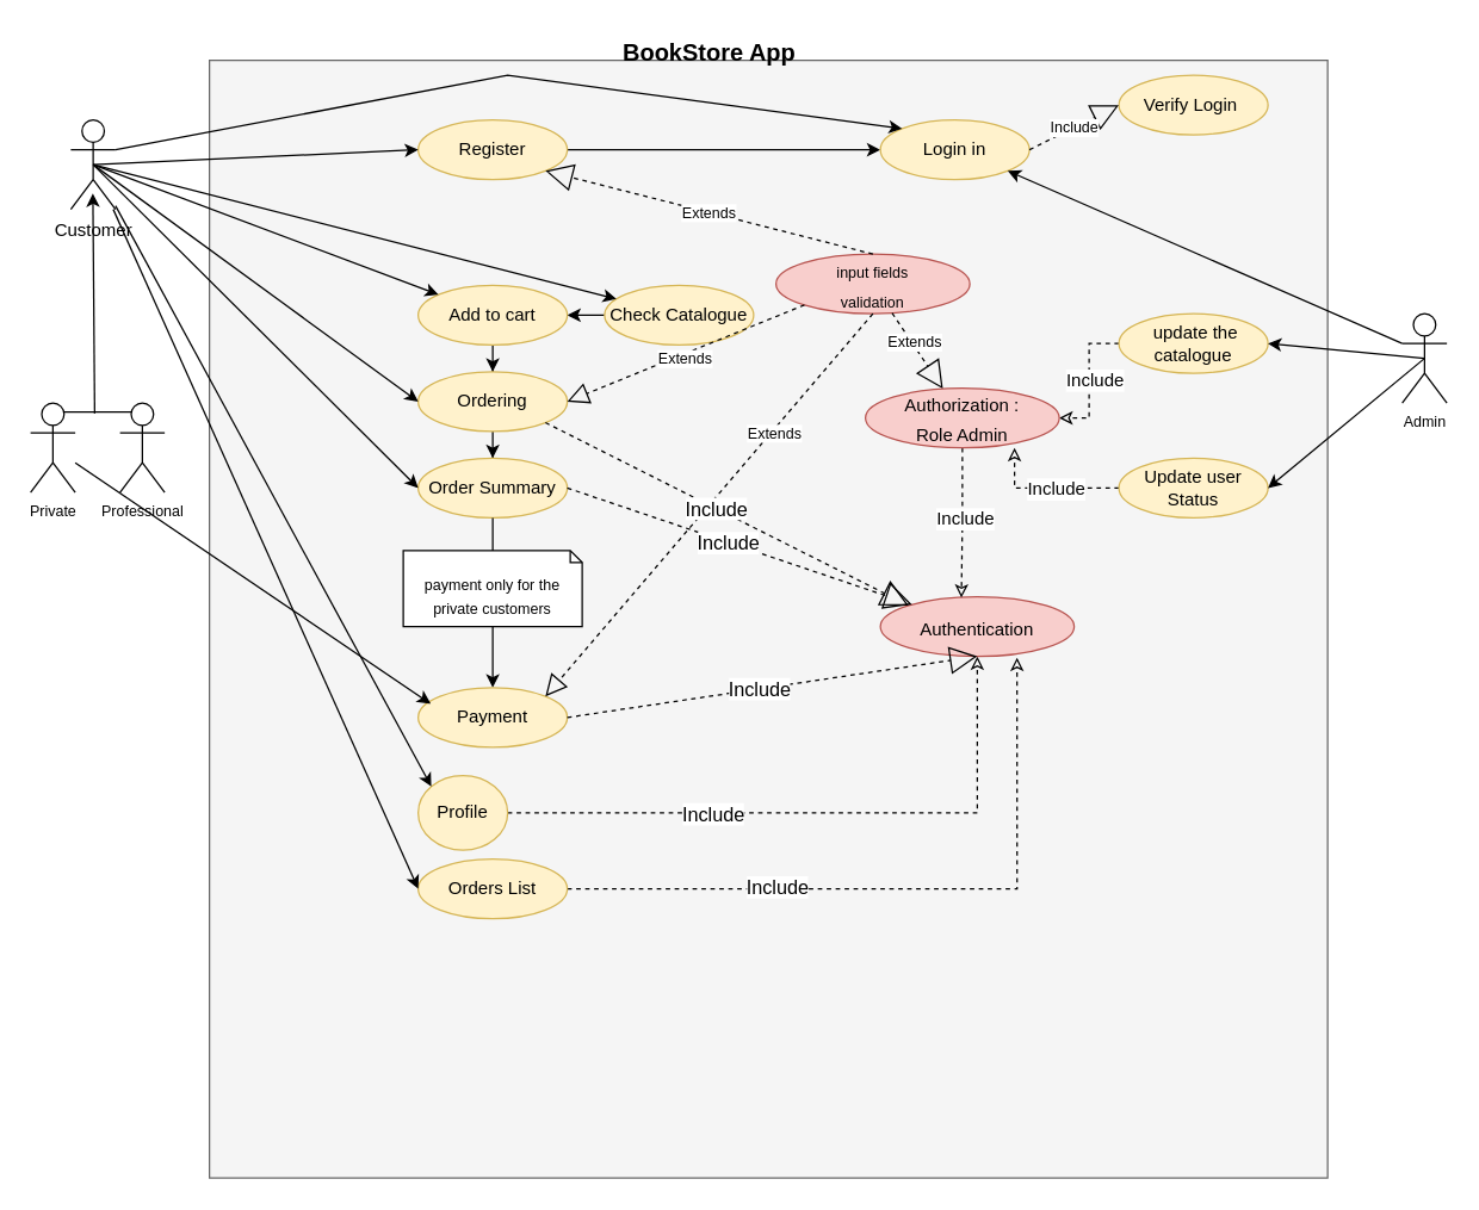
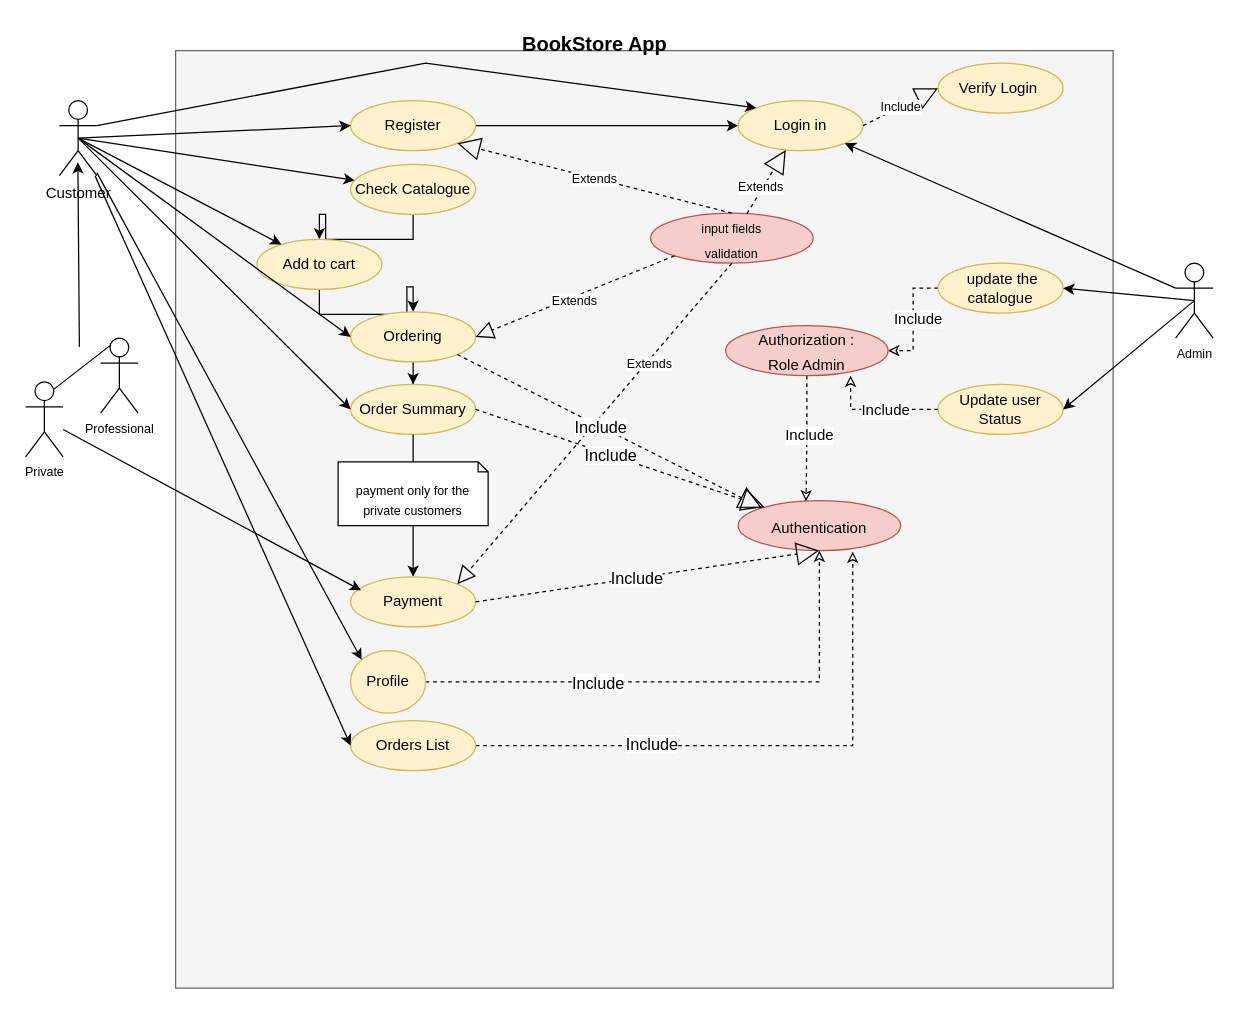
- <mxCell id="9" value="Add to cart" style="ellipse;whiteSpace=wrap;html=1;fillColor=#fff2cc;strokeColor=#d6b656;" parent="1" vertex="1"><mxGeometry x="280" y="191" width="100" height="40" as="geometry" /></mxCell>
+ <mxCell id="9" value="Add to cart" style="ellipse;whiteSpace=wrap;html=1;fillColor=#fff2cc;strokeColor=#d6b656;" parent="1" vertex="1"><mxGeometry x="205" y="191" width="100" height="40" as="geometry" /></mxCell>
- <mxCell id="7" value="Check Catalogue" style="ellipse;whiteSpace=wrap;html=1;fillColor=#fff2cc;strokeColor=#d6b656;" parent="1" vertex="1"><mxGeometry x="405" y="191" width="100" height="40" as="geometry" /></mxCell>
+ <mxCell id="7" value="Check Catalogue" style="ellipse;whiteSpace=wrap;html=1;fillColor=#fff2cc;strokeColor=#d6b656;" parent="1" vertex="1"><mxGeometry x="280" y="131" width="100" height="40" as="geometry" /></mxCell>
- <mxCell id="38" value="Extends" style="endArrow=block;endSize=16;endFill=0;html=1;rounded=0;dashed=1;fontSize=10;" parent="1" source="23" target="60" edge="1"><mxGeometry x="-0.194" y="2" width="160" relative="1" as="geometry"><mxPoint x="579.64" y="175.86" as="sourcePoint" /><mxPoint x="469.995" y="120.002" as="targetPoint" /><mxPoint as="offset" /></mxGeometry></mxCell>
+ <mxCell id="38" value="Extends" style="endArrow=block;endSize=16;endFill=0;html=1;rounded=0;dashed=1;fontSize=10;" parent="1" source="23" target="22" edge="1"><mxGeometry x="-0.194" y="2" width="160" relative="1" as="geometry"><mxPoint x="579.64" y="175.86" as="sourcePoint" /><mxPoint x="469.995" y="120.002" as="targetPoint" /><mxPoint as="offset" /></mxGeometry></mxCell>
- <mxCell id="39" value="Private" style="shape=umlActor;verticalLabelPosition=bottom;verticalAlign=top;html=1;fontSize=10;" parent="1" vertex="1"><mxGeometry y="270" width="30" height="60" as="geometry" x="20" /></mxCell>
+ <mxCell id="39" value="Private" style="shape=umlActor;verticalLabelPosition=bottom;verticalAlign=top;html=1;fontSize=10;" parent="1" vertex="1"><mxGeometry x="20" y="305" width="30" height="60" as="geometry" /></mxCell>
